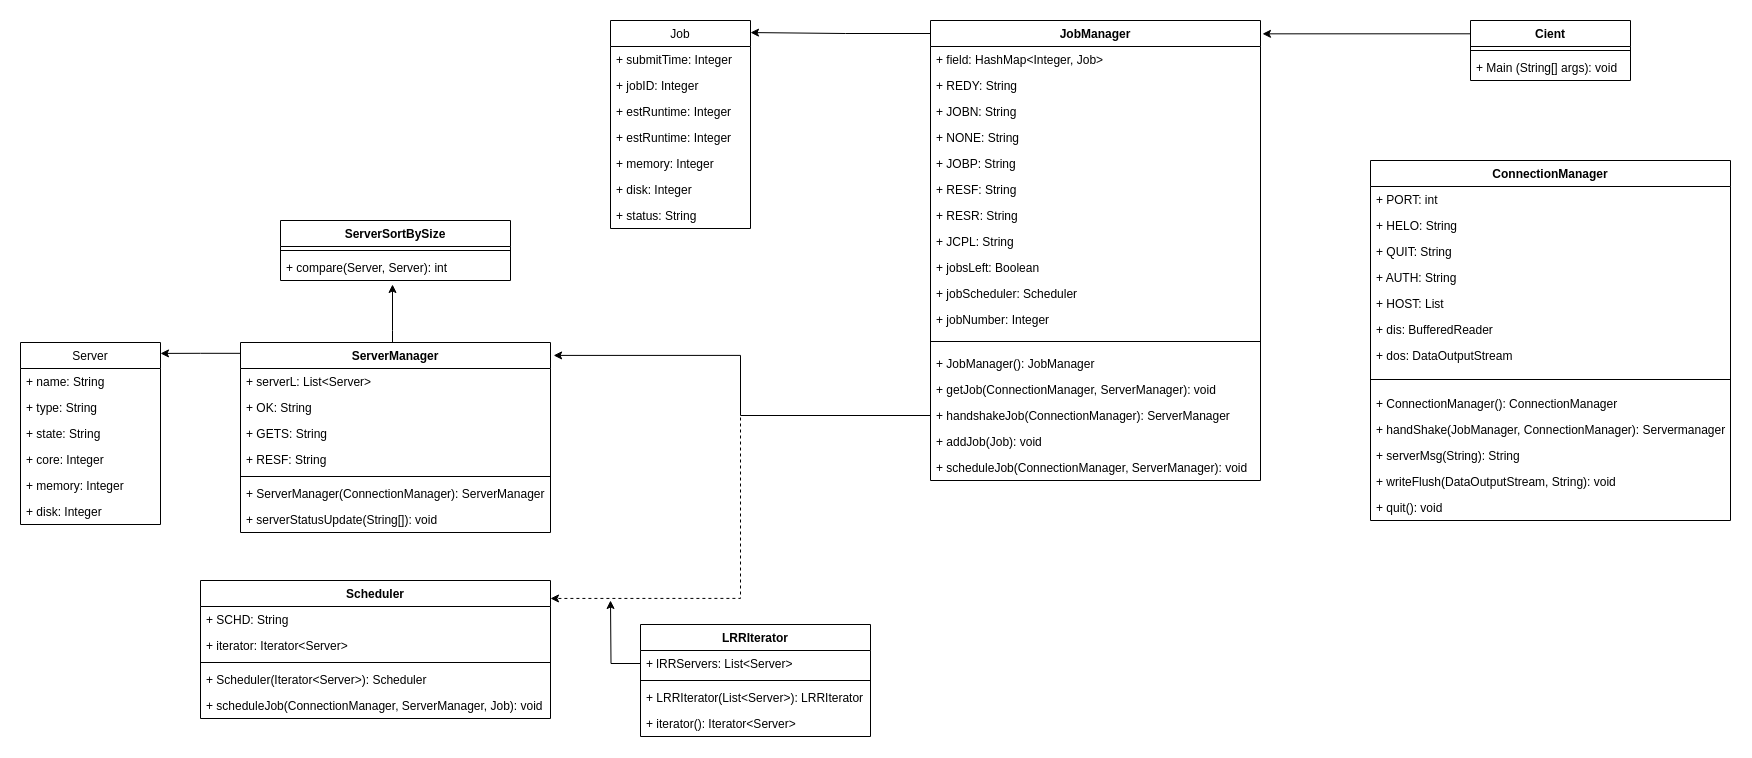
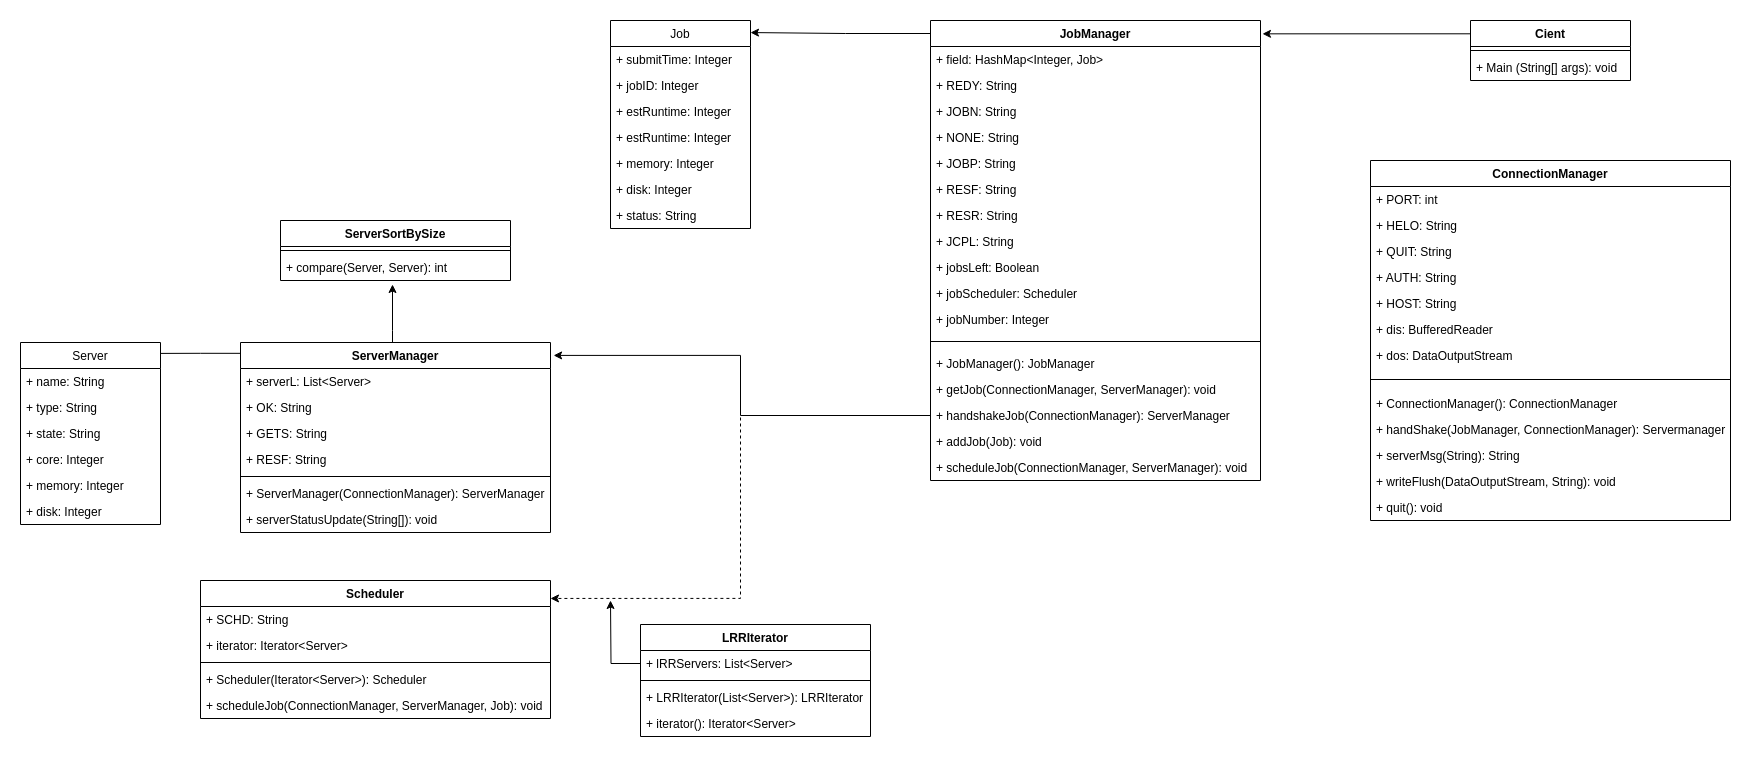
- <mxCell id="18" value="+ HOST: List" style="text;strokeColor=none;fillColor=none;align=left;verticalAlign=top;spacingLeft=4;spacingRight=4;overflow=hidden;rotatable=0;points=[[0,0.5],[1,0.5]];portConstraint=eastwest;" vertex="1" parent="13"><mxGeometry y="130" width="360" height="26" as="geometry" /></mxCell>
+ <mxCell id="18" value="+ HOST: String" style="text;strokeColor=none;fillColor=none;align=left;verticalAlign=top;spacingLeft=4;spacingRight=4;overflow=hidden;rotatable=0;points=[[0,0.5],[1,0.5]];portConstraint=eastwest;" vertex="1" parent="13"><mxGeometry y="130" width="360" height="26" as="geometry" /></mxCell>
- <mxCell id="64" style="edgeStyle=orthogonalEdgeStyle;rounded=0;orthogonalLoop=1;jettySize=auto;html=1;entryX=1;entryY=0.06;entryDx=0;entryDy=0;entryPerimeter=0;exitX=0;exitY=0.057;exitDx=0;exitDy=0;exitPerimeter=0;" edge="1" parent="1" source="66" target="2"><mxGeometry relative="1" as="geometry" /></mxCell>
+ <mxCell id="64" style="edgeStyle=orthogonalEdgeStyle;rounded=0;orthogonalLoop=1;jettySize=auto;html=1;entryX=1;entryY=0.06;entryDx=0;entryDy=0;entryPerimeter=0;exitX=0;exitY=0.057;exitDx=0;exitDy=0;exitPerimeter=0;endArrow=none;" edge="1" parent="1" source="66" target="2"><mxGeometry relative="1" as="geometry" /></mxCell>
